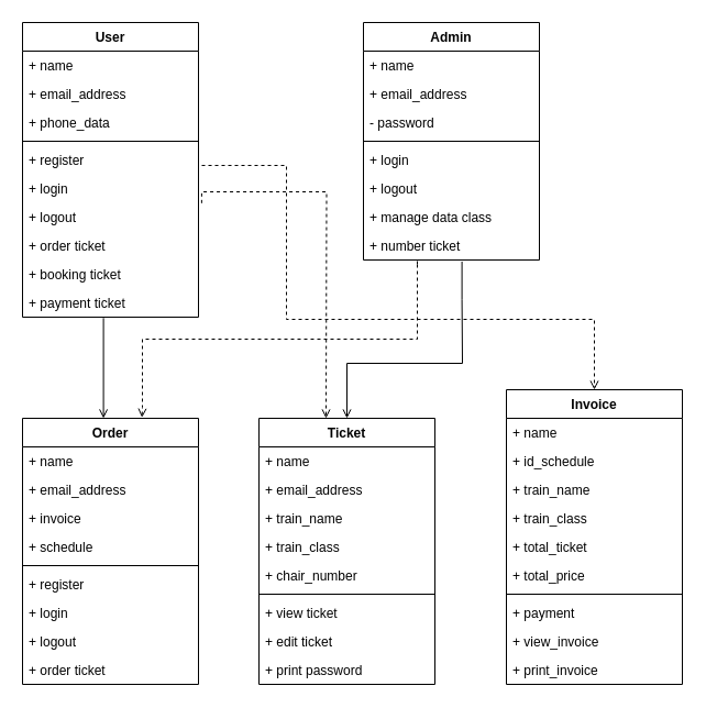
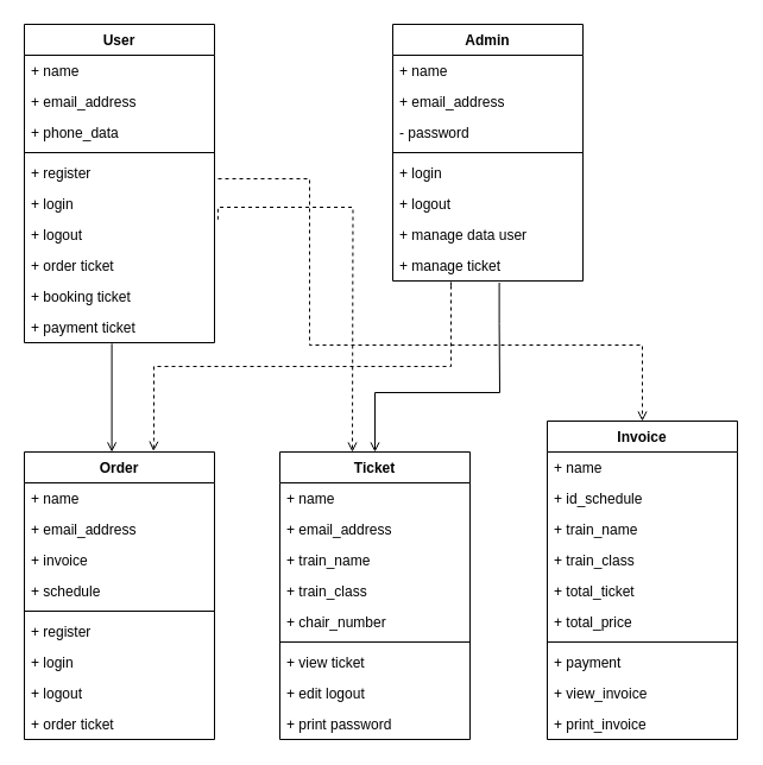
- <mxCell id="30" value="+ manage data class" style="text;strokeColor=none;fillColor=none;align=left;verticalAlign=top;spacingLeft=4;spacingRight=4;overflow=hidden;rotatable=0;points=[[0,0.5],[1,0.5]];portConstraint=eastwest;" vertex="1" parent="23"><mxGeometry y="164" width="160" height="26" as="geometry" /></mxCell>
+ <mxCell id="30" value="+ manage data user" style="text;strokeColor=none;fillColor=none;align=left;verticalAlign=top;spacingLeft=4;spacingRight=4;overflow=hidden;rotatable=0;points=[[0,0.5],[1,0.5]];portConstraint=eastwest;" vertex="1" parent="23"><mxGeometry y="164" width="160" height="26" as="geometry" /></mxCell>
- <mxCell id="31" value="+ number ticket" style="text;strokeColor=none;fillColor=none;align=left;verticalAlign=top;spacingLeft=4;spacingRight=4;overflow=hidden;rotatable=0;points=[[0,0.5],[1,0.5]];portConstraint=eastwest;" vertex="1" parent="23"><mxGeometry y="190" width="160" height="26" as="geometry" /></mxCell>
+ <mxCell id="31" value="+ manage ticket" style="text;strokeColor=none;fillColor=none;align=left;verticalAlign=top;spacingLeft=4;spacingRight=4;overflow=hidden;rotatable=0;points=[[0,0.5],[1,0.5]];portConstraint=eastwest;" vertex="1" parent="23"><mxGeometry y="190" width="160" height="26" as="geometry" /></mxCell>
- <mxCell id="40" value="+ edit ticket" style="text;strokeColor=none;fillColor=none;align=left;verticalAlign=top;spacingLeft=4;spacingRight=4;overflow=hidden;rotatable=0;points=[[0,0.5],[1,0.5]];portConstraint=eastwest;" vertex="1" parent="32"><mxGeometry y="190" width="160" height="26" as="geometry" /></mxCell>
+ <mxCell id="40" value="+ edit logout" style="text;strokeColor=none;fillColor=none;align=left;verticalAlign=top;spacingLeft=4;spacingRight=4;overflow=hidden;rotatable=0;points=[[0,0.5],[1,0.5]];portConstraint=eastwest;" vertex="1" parent="32"><mxGeometry y="190" width="160" height="26" as="geometry" /></mxCell>
